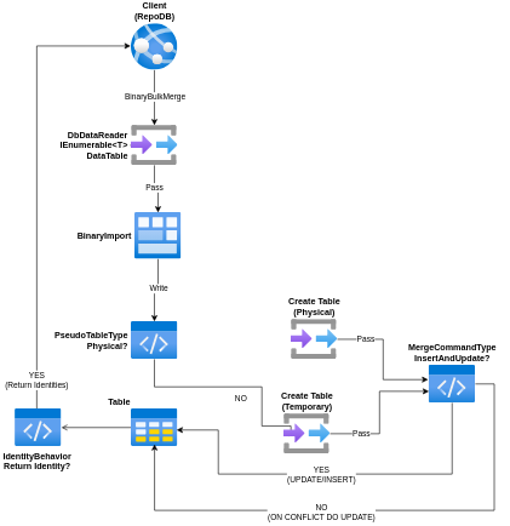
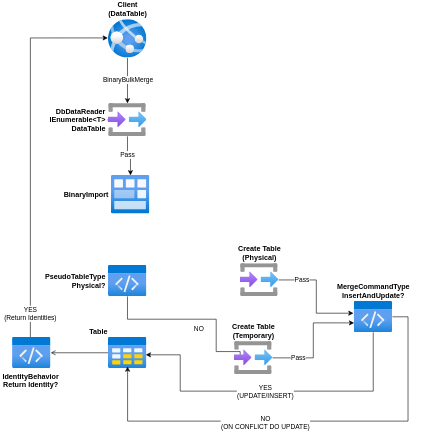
- <mxCell id="4" value="Client&lt;br&gt;(RepoDB)" style="aspect=fixed;html=1;points=[];align=center;image;fontSize=12;image=img/lib/azure2/app_services/App_Services.svg;labelPosition=center;verticalLabelPosition=top;verticalAlign=bottom;fontStyle=1" parent="1" vertex="1"><mxGeometry x="180" y="20" width="64" height="64" as="geometry" /></mxCell>
+ <mxCell id="4" value="Client&lt;br&gt;(DataTable)" style="aspect=fixed;html=1;points=[];align=center;image;fontSize=12;image=img/lib/azure2/app_services/App_Services.svg;labelPosition=center;verticalLabelPosition=top;verticalAlign=bottom;fontStyle=1" parent="1" vertex="1"><mxGeometry x="180" y="20" width="64" height="64" as="geometry" /></mxCell>
- <mxCell id="9" style="edgeStyle=orthogonalEdgeStyle;rounded=0;orthogonalLoop=1;jettySize=auto;html=1;" parent="1" source="11" target="14" edge="1"><mxGeometry relative="1" as="geometry"><mxPoint x="212" y="430" as="targetPoint" /></mxGeometry></mxCell>
- <mxCell id="10" value="Write" style="edgeLabel;html=1;align=center;verticalAlign=middle;resizable=0;points=[];" parent="9" vertex="1" connectable="0"><mxGeometry x="-0.125" relative="1" as="geometry"><mxPoint as="offset" /></mxGeometry></mxCell>
